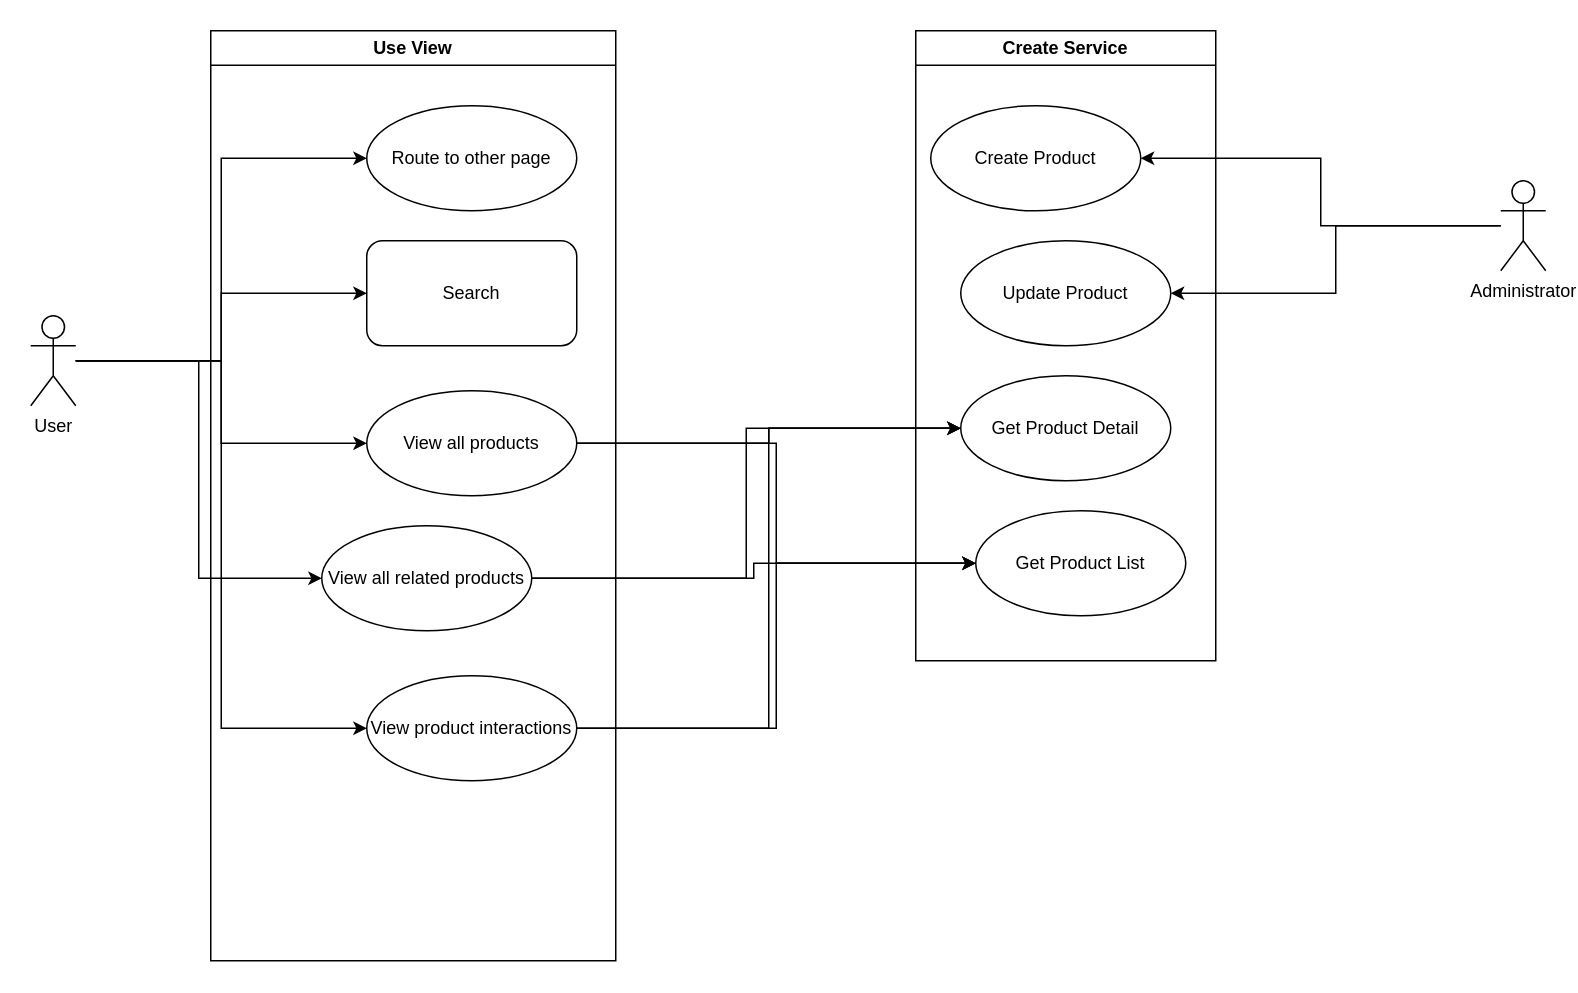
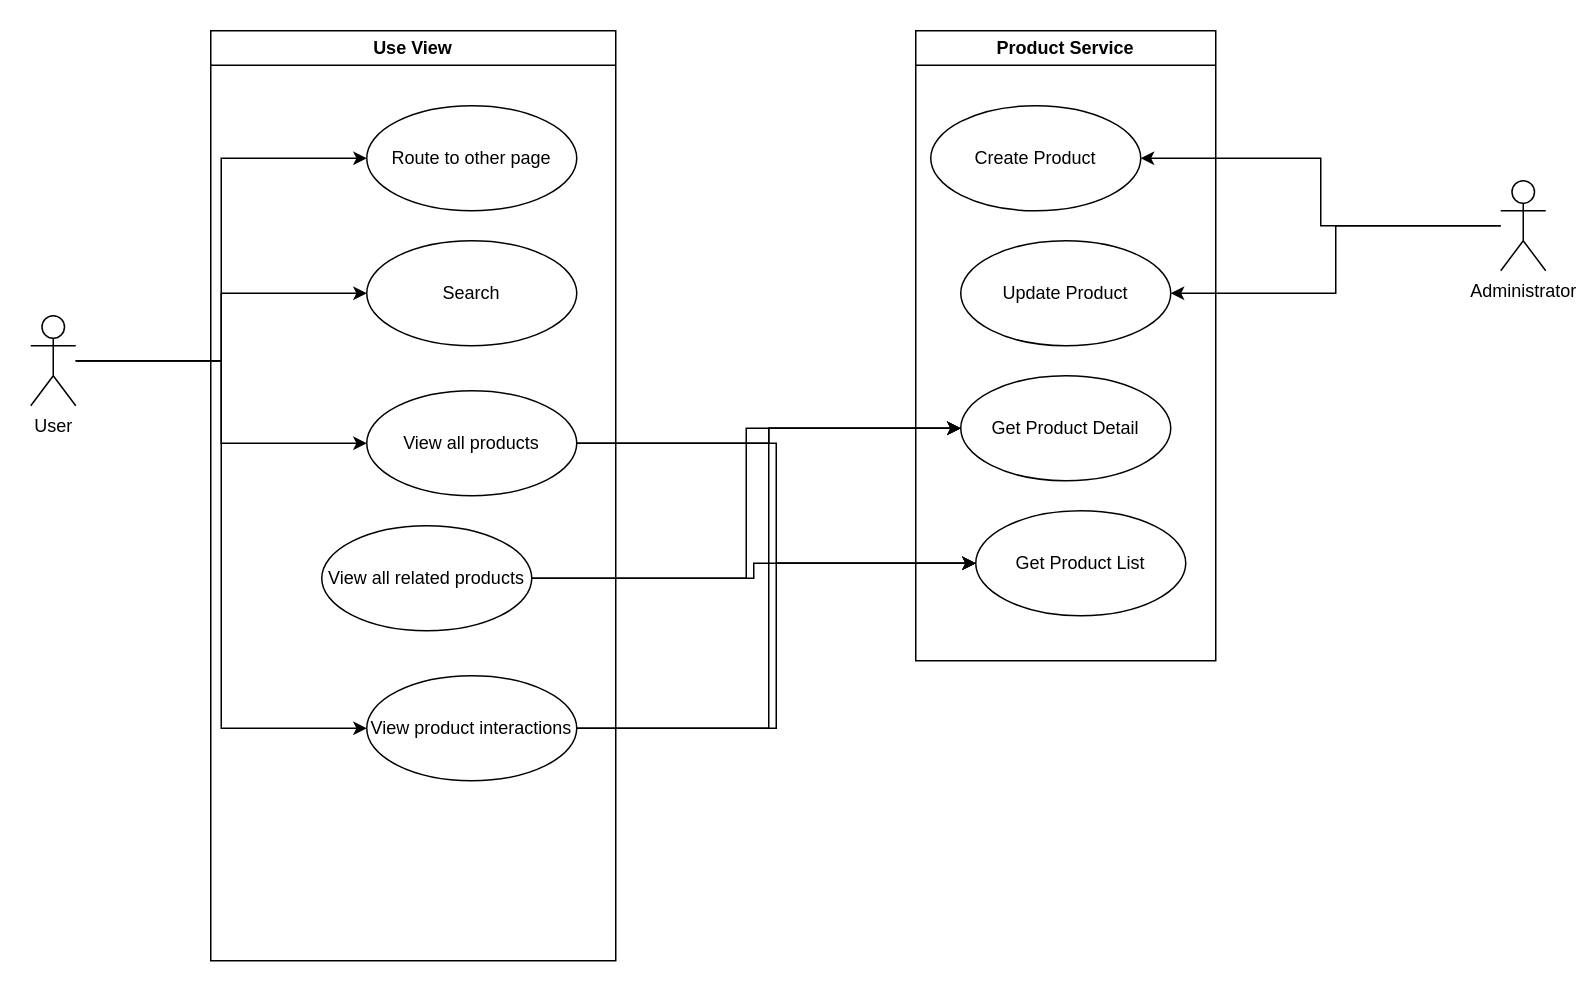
- <mxCell id="14" value="Create Service" style="swimlane;whiteSpace=wrap;html=1;" vertex="1" parent="1"><mxGeometry x="610" y="20" width="200" height="420" as="geometry" /></mxCell>
+ <mxCell id="14" value="Product Service" style="swimlane;whiteSpace=wrap;html=1;" vertex="1" parent="1"><mxGeometry x="610" y="20" width="200" height="420" as="geometry" /></mxCell>
- <mxCell id="11" value="Search" style="whiteSpace=wrap;html=1;rounded=1;" parent="8" vertex="1"><mxGeometry x="104" y="140" width="140" height="70" as="geometry" /></mxCell>
+ <mxCell id="11" value="Search" style="ellipse;whiteSpace=wrap;html=1;" parent="8" vertex="1"><mxGeometry x="104" y="140" width="140" height="70" as="geometry" /></mxCell>
- <mxCell id="5" style="edgeStyle=orthogonalEdgeStyle;rounded=0;orthogonalLoop=1;jettySize=auto;html=1;entryX=0;entryY=0.5;entryDx=0;entryDy=0;" parent="1" source="7" target="12" edge="1"><mxGeometry relative="1" as="geometry" /></mxCell>
